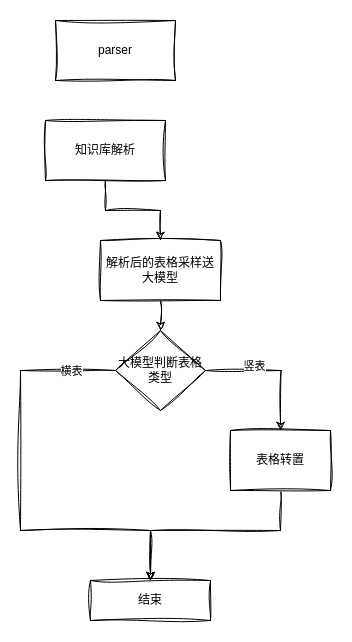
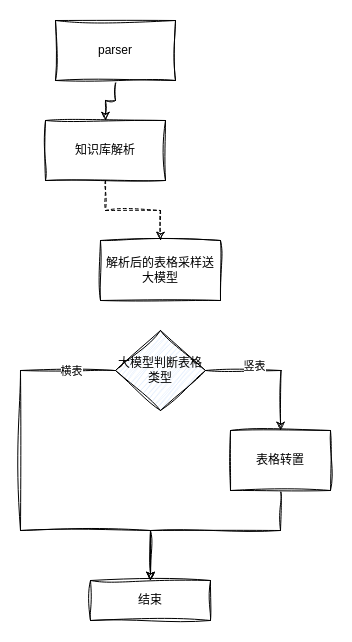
+ <mxCell id="2" style="edgeStyle=orthogonalEdgeStyle;rounded=0;sketch=1;hachureGap=4;jiggle=2;curveFitting=1;orthogonalLoop=1;jettySize=auto;html=1;exitX=0.5;exitY=1;exitDx=0;exitDy=0;entryX=0.5;entryY=0;entryDx=0;entryDy=0;fontFamily=Architects Daughter;fontSource=https%3A%2F%2Ffonts.googleapis.com%2Fcss%3Ffamily%3DArchitects%2BDaughter;" edge="1" parent="1" source="3" target="5"><mxGeometry relative="1" as="geometry" /></mxCell>
- <mxCell id="4" style="edgeStyle=orthogonalEdgeStyle;rounded=0;sketch=1;hachureGap=4;jiggle=2;curveFitting=1;orthogonalLoop=1;jettySize=auto;html=1;exitX=0.5;exitY=1;exitDx=0;exitDy=0;fontFamily=Architects Daughter;fontSource=https%3A%2F%2Ffonts.googleapis.com%2Fcss%3Ffamily%3DArchitects%2BDaughter;entryX=0.5;entryY=0;entryDx=0;entryDy=0;" edge="1" parent="1" source="5" target="7"><mxGeometry relative="1" as="geometry"><mxPoint x="160" y="250" as="targetPoint" /></mxGeometry></mxCell>
+ <mxCell id="4" style="edgeStyle=orthogonalEdgeStyle;rounded=0;sketch=1;hachureGap=4;jiggle=2;curveFitting=1;orthogonalLoop=1;jettySize=auto;html=1;exitX=0.5;exitY=1;exitDx=0;exitDy=0;fontFamily=Architects Daughter;fontSource=https%3A%2F%2Ffonts.googleapis.com%2Fcss%3Ffamily%3DArchitects%2BDaughter;entryX=0.5;entryY=0;entryDx=0;entryDy=0;dashed=1;" edge="1" parent="1" source="5" target="7"><mxGeometry relative="1" as="geometry"><mxPoint x="160" y="250" as="targetPoint" /></mxGeometry></mxCell>
- <mxCell id="6" style="edgeStyle=orthogonalEdgeStyle;rounded=0;sketch=1;hachureGap=4;jiggle=2;curveFitting=1;orthogonalLoop=1;jettySize=auto;html=1;exitX=0.5;exitY=1;exitDx=0;exitDy=0;entryX=0.5;entryY=0;entryDx=0;entryDy=0;fontFamily=Architects Daughter;fontSource=https%3A%2F%2Ffonts.googleapis.com%2Fcss%3Ffamily%3DArchitects%2BDaughter;" edge="1" parent="1" source="7" target="12"><mxGeometry relative="1" as="geometry" /></mxCell>
- <mxCell id="12" value="大模型判断表格类型" style="rhombus;whiteSpace=wrap;html=1;sketch=1;hachureGap=4;jiggle=2;curveFitting=1;fontFamily=Architects Daughter;fontSource=https%3A%2F%2Ffonts.googleapis.com%2Fcss%3Ffamily%3DArchitects%2BDaughter;" vertex="1" parent="1"><mxGeometry x="115" y="330" width="90" height="80" as="geometry" /></mxCell>
+ <mxCell id="12" value="大模型判断表格类型" style="rhombus;whiteSpace=wrap;html=1;sketch=1;hachureGap=4;jiggle=2;curveFitting=1;fontFamily=Architects Daughter;fontSource=https%3A%2F%2Ffonts.googleapis.com%2Fcss%3Ffamily%3DArchitects%2BDaughter;fillColor=#dae8fc;" vertex="1" parent="1"><mxGeometry x="115" y="330" width="90" height="80" as="geometry" /></mxCell>
